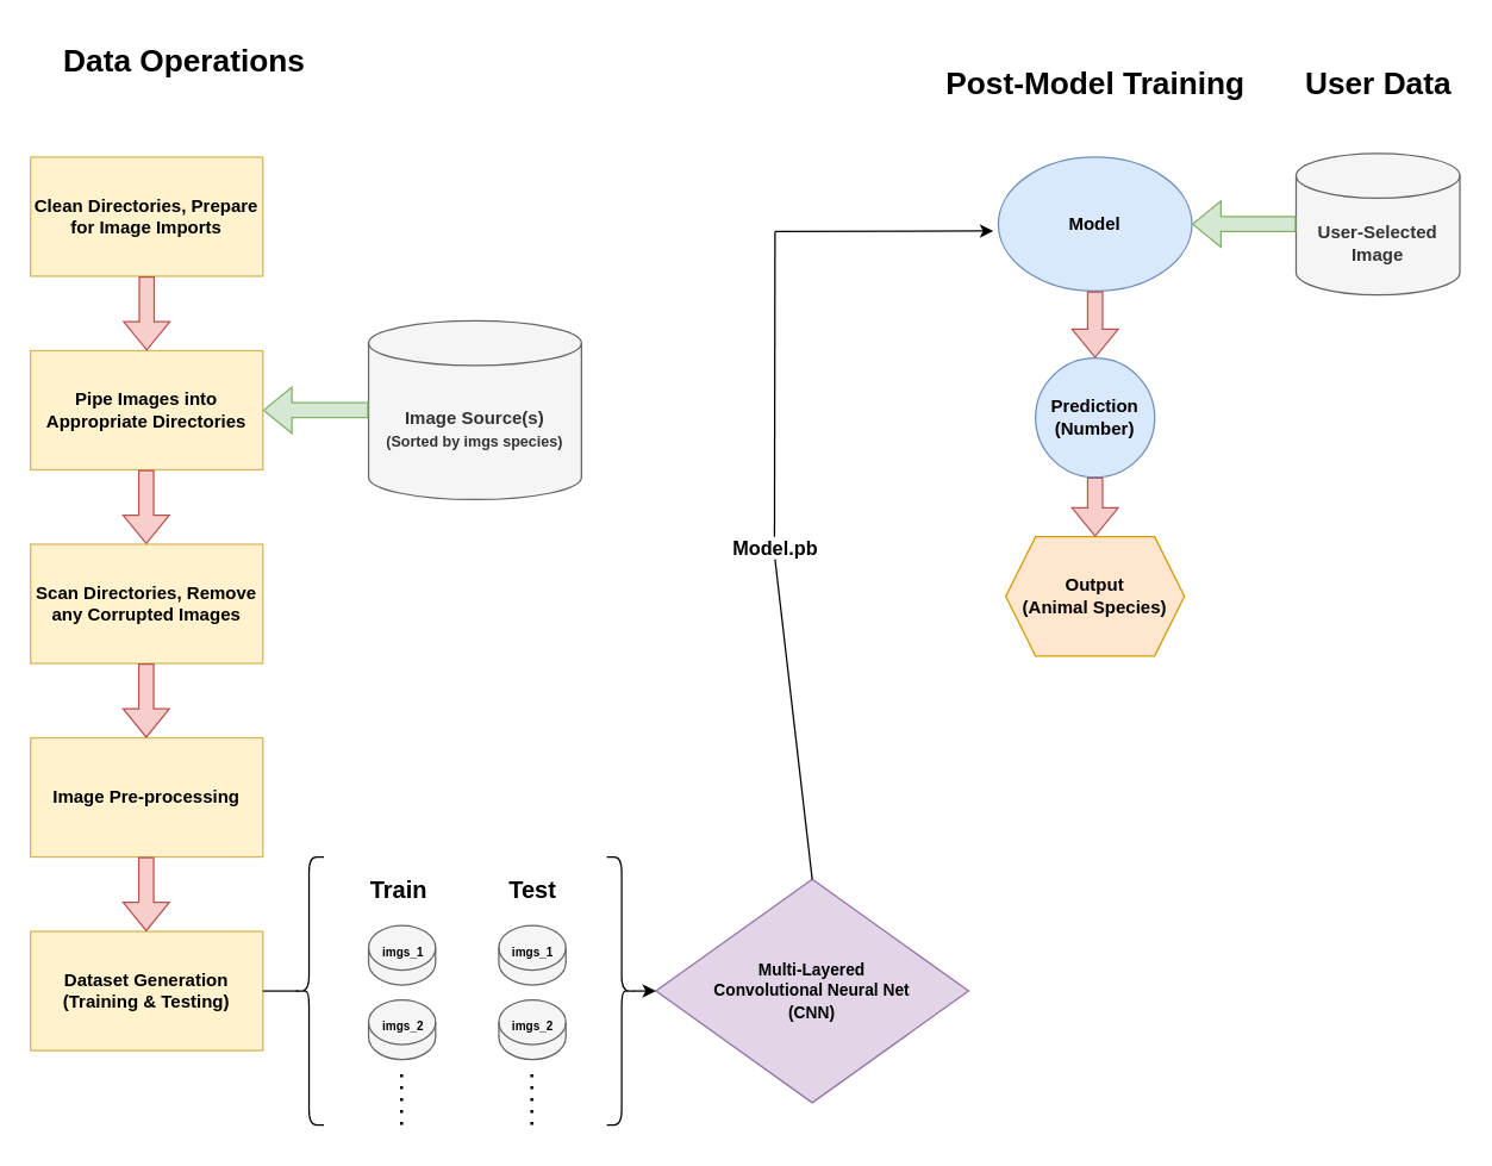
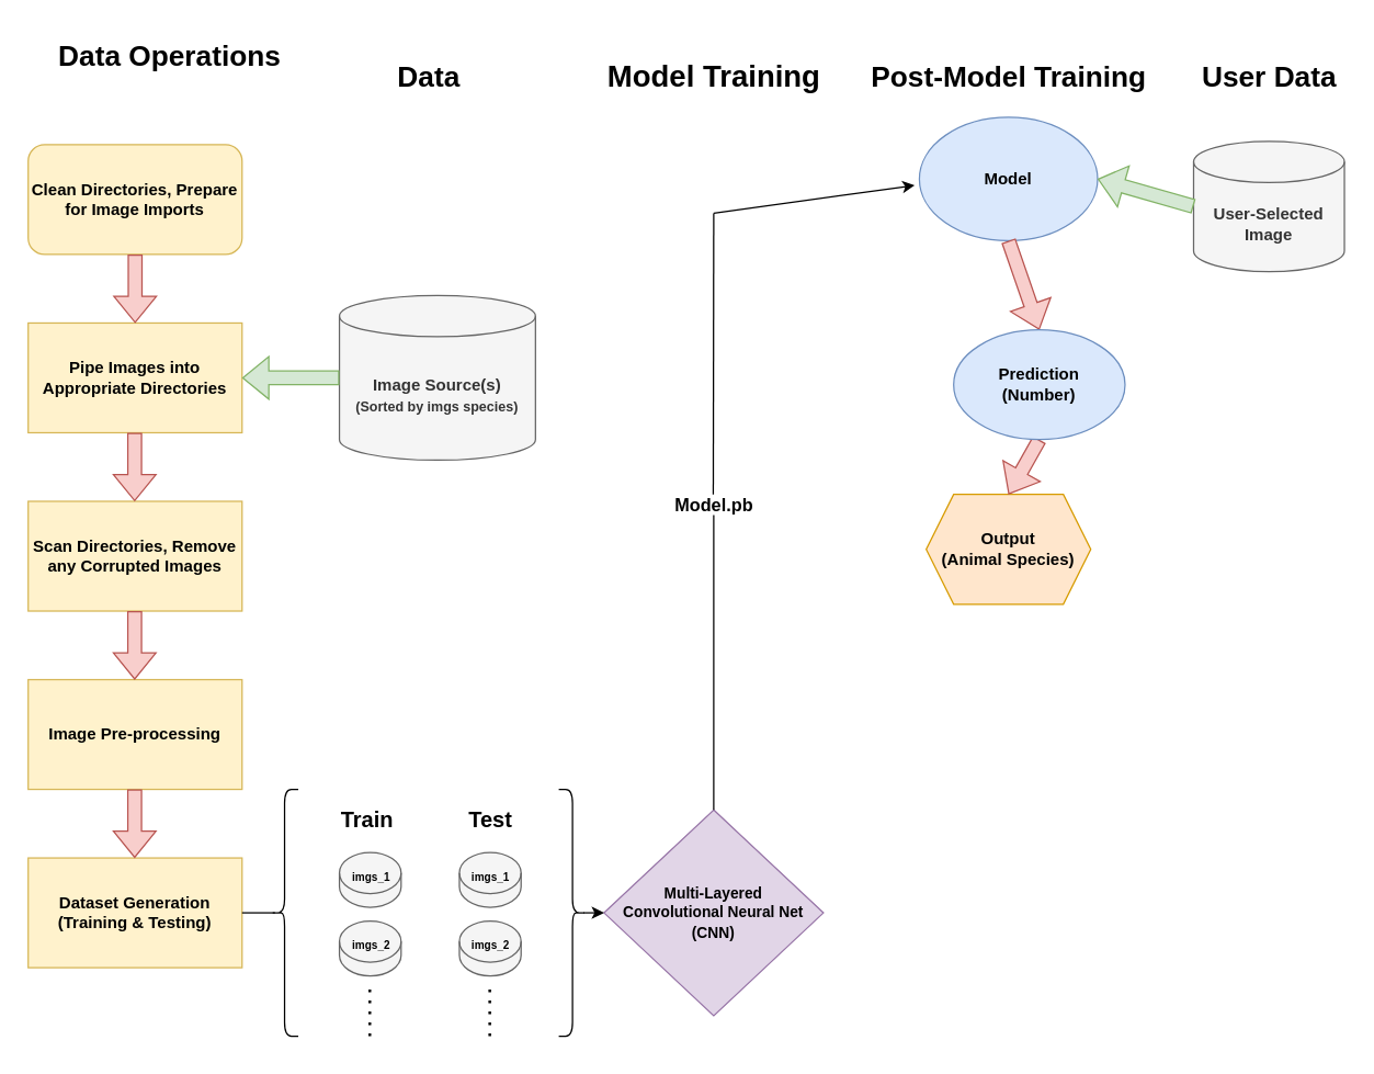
+ <mxCell id="16" value="&lt;font style=&quot;font-size: 21px;&quot;&gt;Data&lt;/font&gt;" style="text;strokeColor=none;fillColor=none;html=1;fontSize=24;fontStyle=1;verticalAlign=middle;align=center;" vertex="1" parent="1"><mxGeometry x="262" y="35" width="100" height="40" as="geometry" /></mxCell>
+ <mxCell id="40" value="&lt;font style=&quot;font-size: 22px;&quot;&gt;Model Training&lt;/font&gt;" style="text;strokeColor=none;fillColor=none;html=1;fontSize=24;fontStyle=1;verticalAlign=middle;align=center;" vertex="1" parent="1"><mxGeometry x="470" y="35" width="100" height="40" as="geometry" /></mxCell>
- <mxCell id="3" value="&lt;b&gt;Clean Directories, Prepare for Image Imports&lt;/b&gt;" style="rounded=0;whiteSpace=wrap;html=1;fillColor=#fff2cc;strokeColor=#d6b656;" vertex="1" parent="1"><mxGeometry x="20" y="105" width="156" height="80" as="geometry" /></mxCell>
+ <mxCell id="3" value="&lt;b&gt;Clean Directories, Prepare for Image Imports&lt;/b&gt;" style="whiteSpace=wrap;html=1;fillColor=#fff2cc;strokeColor=#d6b656;rounded=1;" vertex="1" parent="1"><mxGeometry x="20" y="105" width="156" height="80" as="geometry" /></mxCell>
- <mxCell id="7" value="&lt;b&gt;Model&lt;/b&gt;" style="ellipse;whiteSpace=wrap;html=1;fillColor=#dae8fc;strokeColor=#6c8ebf;" vertex="1" parent="1"><mxGeometry x="670" y="105" width="130" height="90" as="geometry" /></mxCell>
+ <mxCell id="7" value="&lt;b&gt;Model&lt;/b&gt;" style="ellipse;whiteSpace=wrap;html=1;fillColor=#dae8fc;strokeColor=#6c8ebf;" vertex="1" parent="1"><mxGeometry x="670" y="85" width="130" height="90" as="geometry" /></mxCell>
- <mxCell id="11" value="&lt;b&gt;Prediction&lt;br&gt;(Number)&lt;br&gt;&lt;/b&gt;" style="ellipse;whiteSpace=wrap;html=1;aspect=fixed;fillColor=#dae8fc;strokeColor=#6c8ebf;" vertex="1" parent="1"><mxGeometry x="695" y="240" width="80" height="80" as="geometry" /></mxCell>
+ <mxCell id="11" value="&lt;b&gt;Prediction&lt;br&gt;(Number)&lt;br&gt;&lt;/b&gt;" style="ellipse;whiteSpace=wrap;html=1;aspect=fixed;fillColor=#dae8fc;strokeColor=#6c8ebf;" vertex="1" parent="1"><mxGeometry x="695" y="240" width="125" height="80" as="geometry" /></mxCell>
- <mxCell id="38" value="&lt;b style=&quot;font-size: 11px;&quot;&gt;Multi-Layered&lt;br&gt;Convolutional Neural Net&lt;br&gt;(CNN)&lt;/b&gt;" style="rhombus;whiteSpace=wrap;html=1;fillColor=#e1d5e7;strokeColor=#9673a6;" vertex="1" parent="1"><mxGeometry x="440" y="590" width="210" height="150" as="geometry" /></mxCell>
+ <mxCell id="38" value="&lt;b style=&quot;font-size: 11px;&quot;&gt;Multi-Layered&lt;br&gt;Convolutional Neural Net&lt;br&gt;(CNN)&lt;/b&gt;" style="rhombus;whiteSpace=wrap;html=1;fillColor=#e1d5e7;strokeColor=#9673a6;" vertex="1" parent="1"><mxGeometry x="440" y="590" width="160" height="150" as="geometry" /></mxCell>
